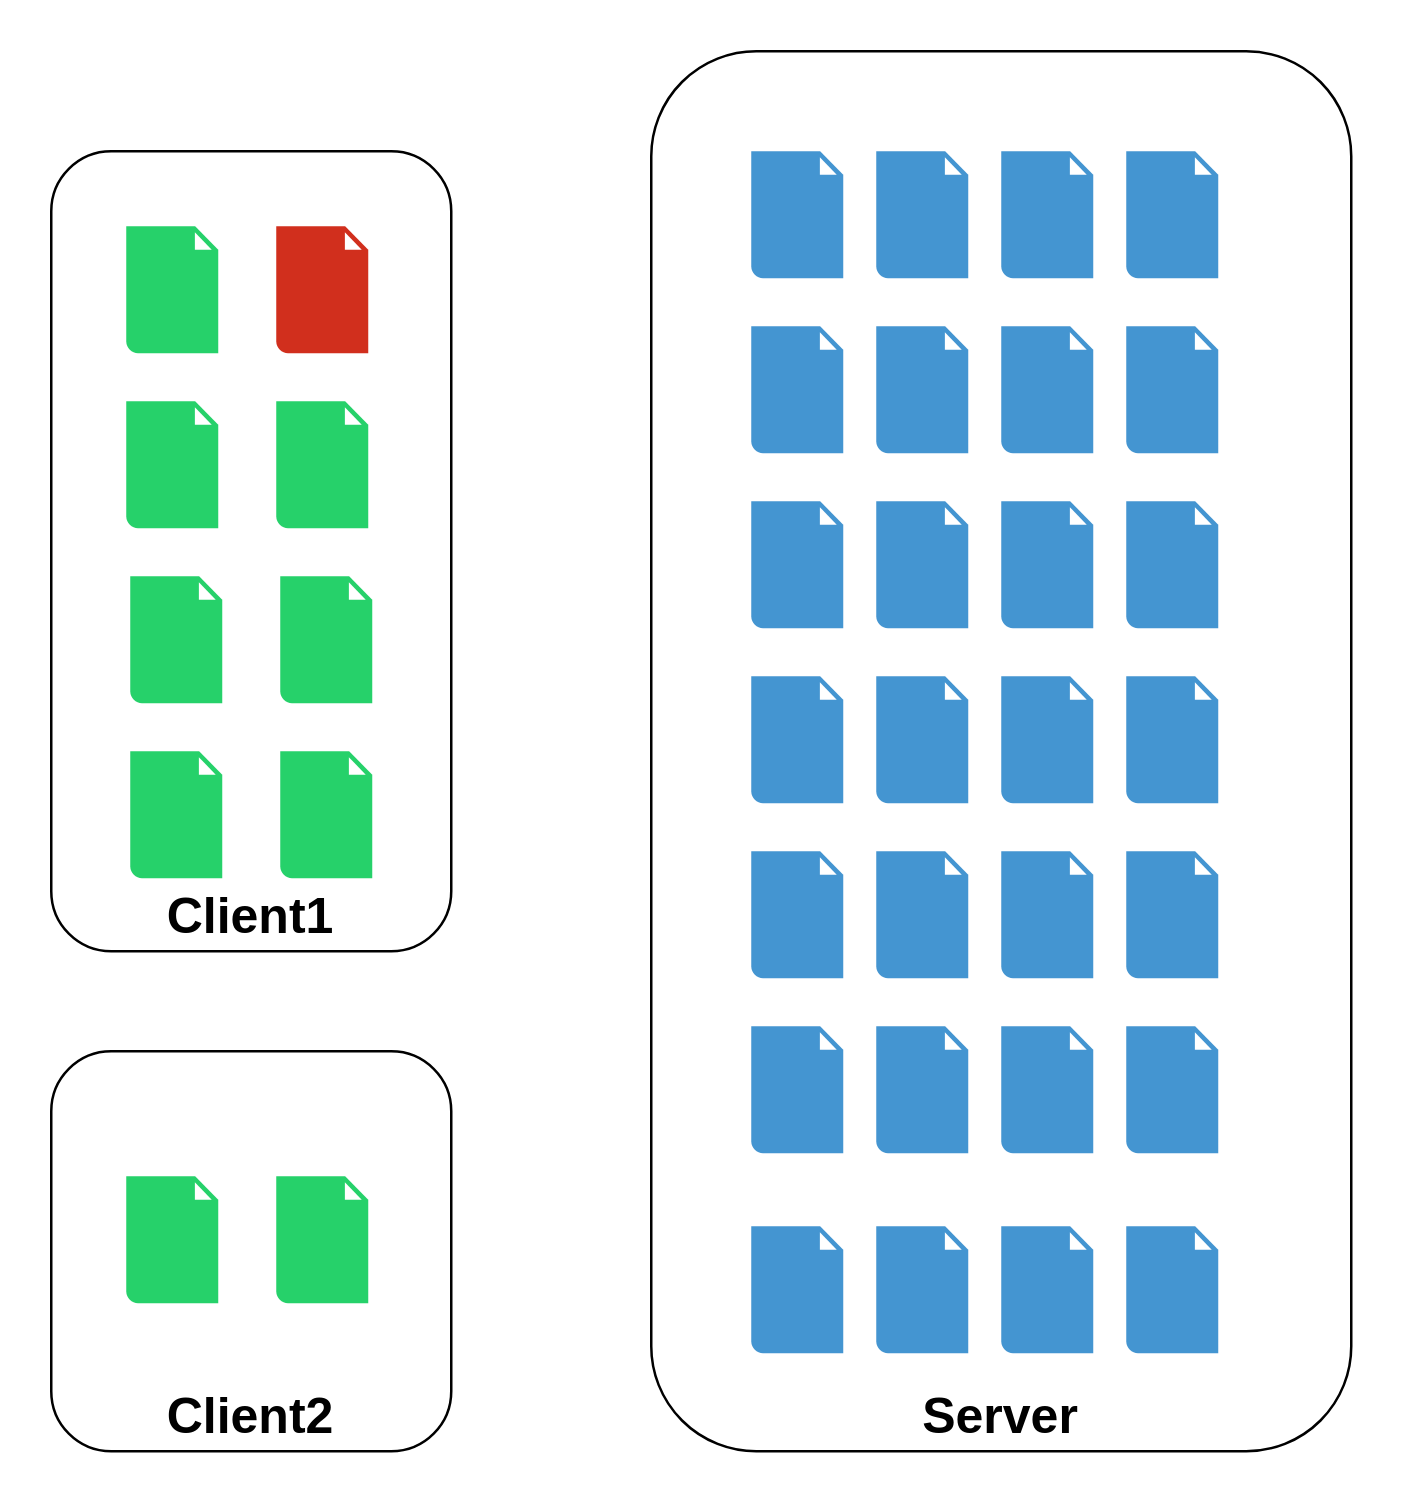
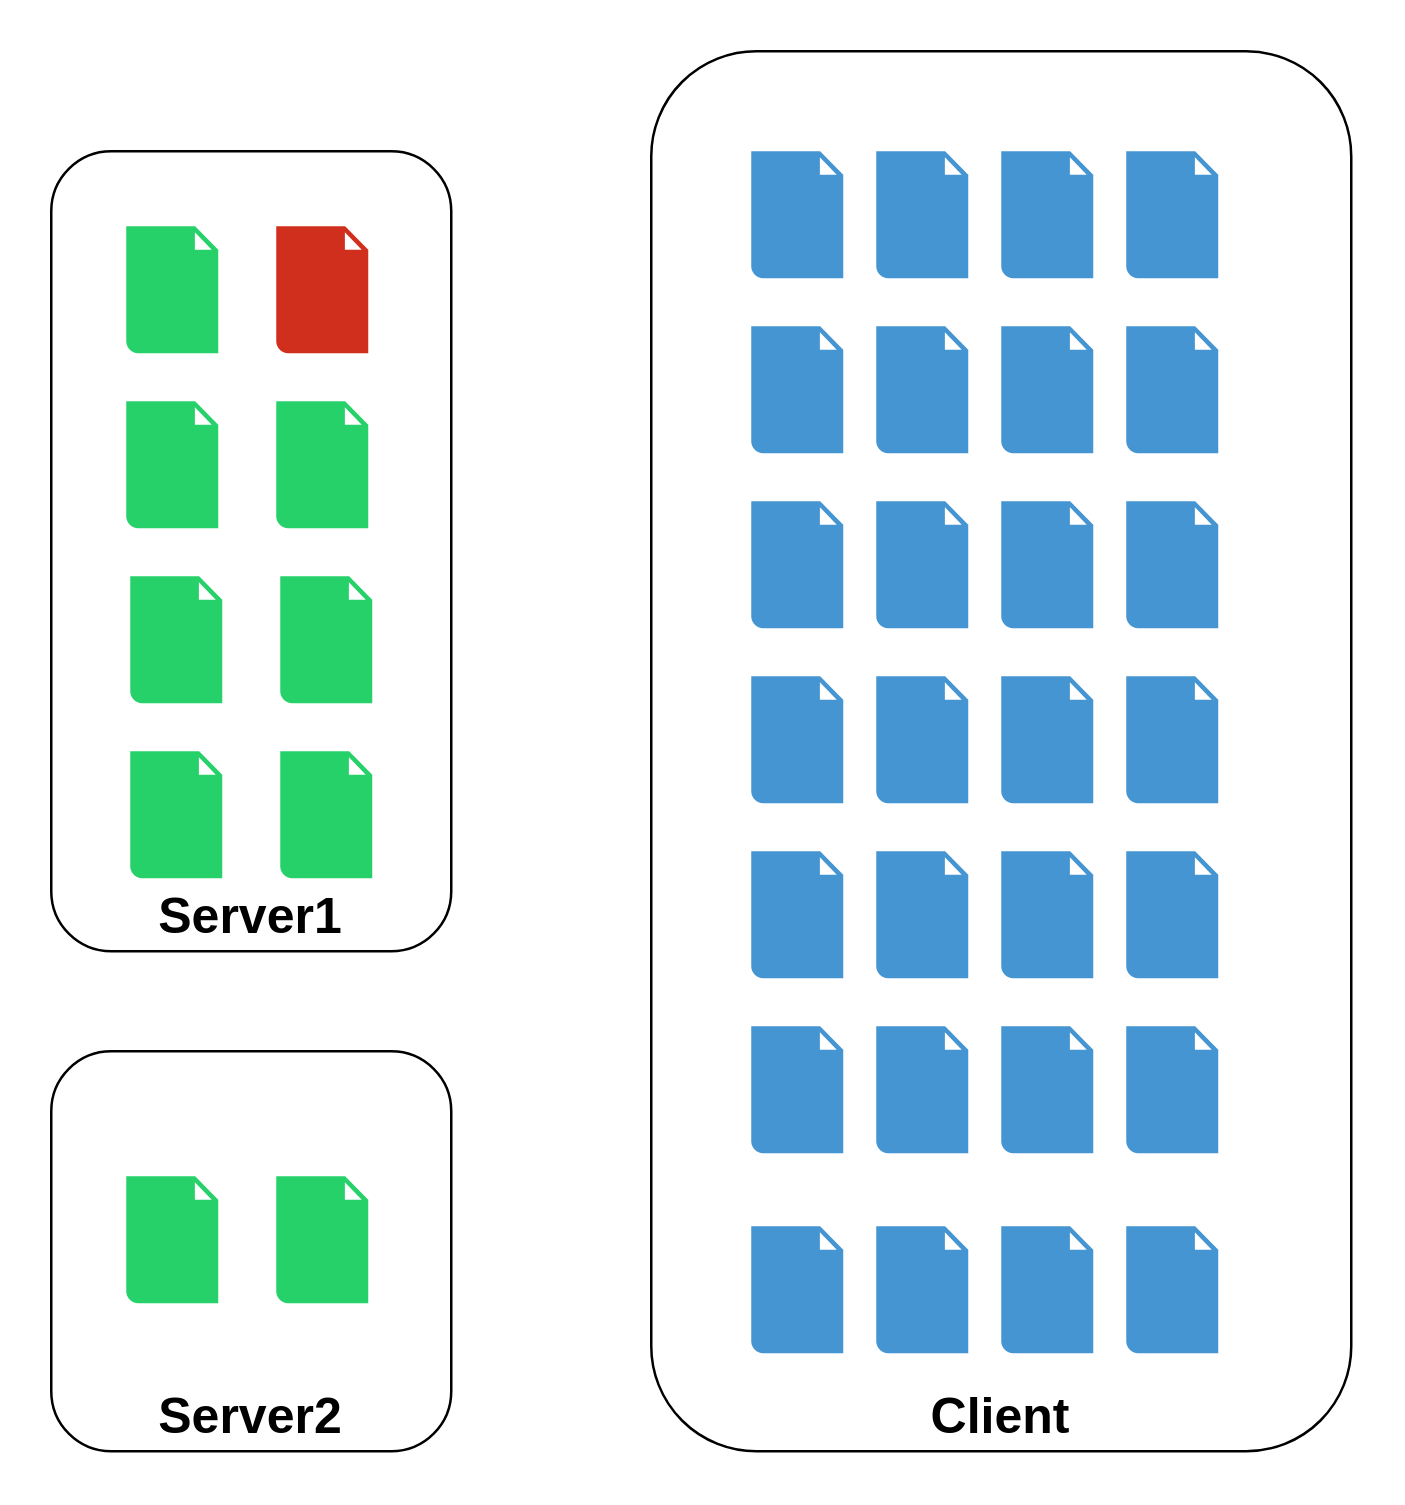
- <mxCell id="2" value="Client1" style="rounded=1;whiteSpace=wrap;html=1;fontStyle=1;fontSize=20;verticalAlign=bottom;" parent="1" vertex="1"><mxGeometry x="20" y="60" width="160" height="320" as="geometry" /></mxCell>
+ <mxCell id="2" value="Server1" style="rounded=1;whiteSpace=wrap;html=1;fontStyle=1;fontSize=20;verticalAlign=bottom;" parent="1" vertex="1"><mxGeometry x="20" y="60" width="160" height="320" as="geometry" /></mxCell>
- <mxCell id="4" value="Client2" style="rounded=1;whiteSpace=wrap;html=1;fontStyle=1;fontSize=20;verticalAlign=bottom;" parent="1" vertex="1"><mxGeometry x="20" y="420" width="160" height="160" as="geometry" /></mxCell>
+ <mxCell id="4" value="Server2" style="rounded=1;whiteSpace=wrap;html=1;fontStyle=1;fontSize=20;verticalAlign=bottom;" parent="1" vertex="1"><mxGeometry x="20" y="420" width="160" height="160" as="geometry" /></mxCell>
- <mxCell id="3" value="Server" style="rounded=1;whiteSpace=wrap;html=1;fontStyle=1;fontSize=20;verticalAlign=bottom;" parent="1" vertex="1"><mxGeometry x="260" y="20" width="280" height="560" as="geometry" /></mxCell>
+ <mxCell id="3" value="Client" style="rounded=1;whiteSpace=wrap;html=1;fontStyle=1;fontSize=20;verticalAlign=bottom;" parent="1" vertex="1"><mxGeometry x="260" y="20" width="280" height="560" as="geometry" /></mxCell>
